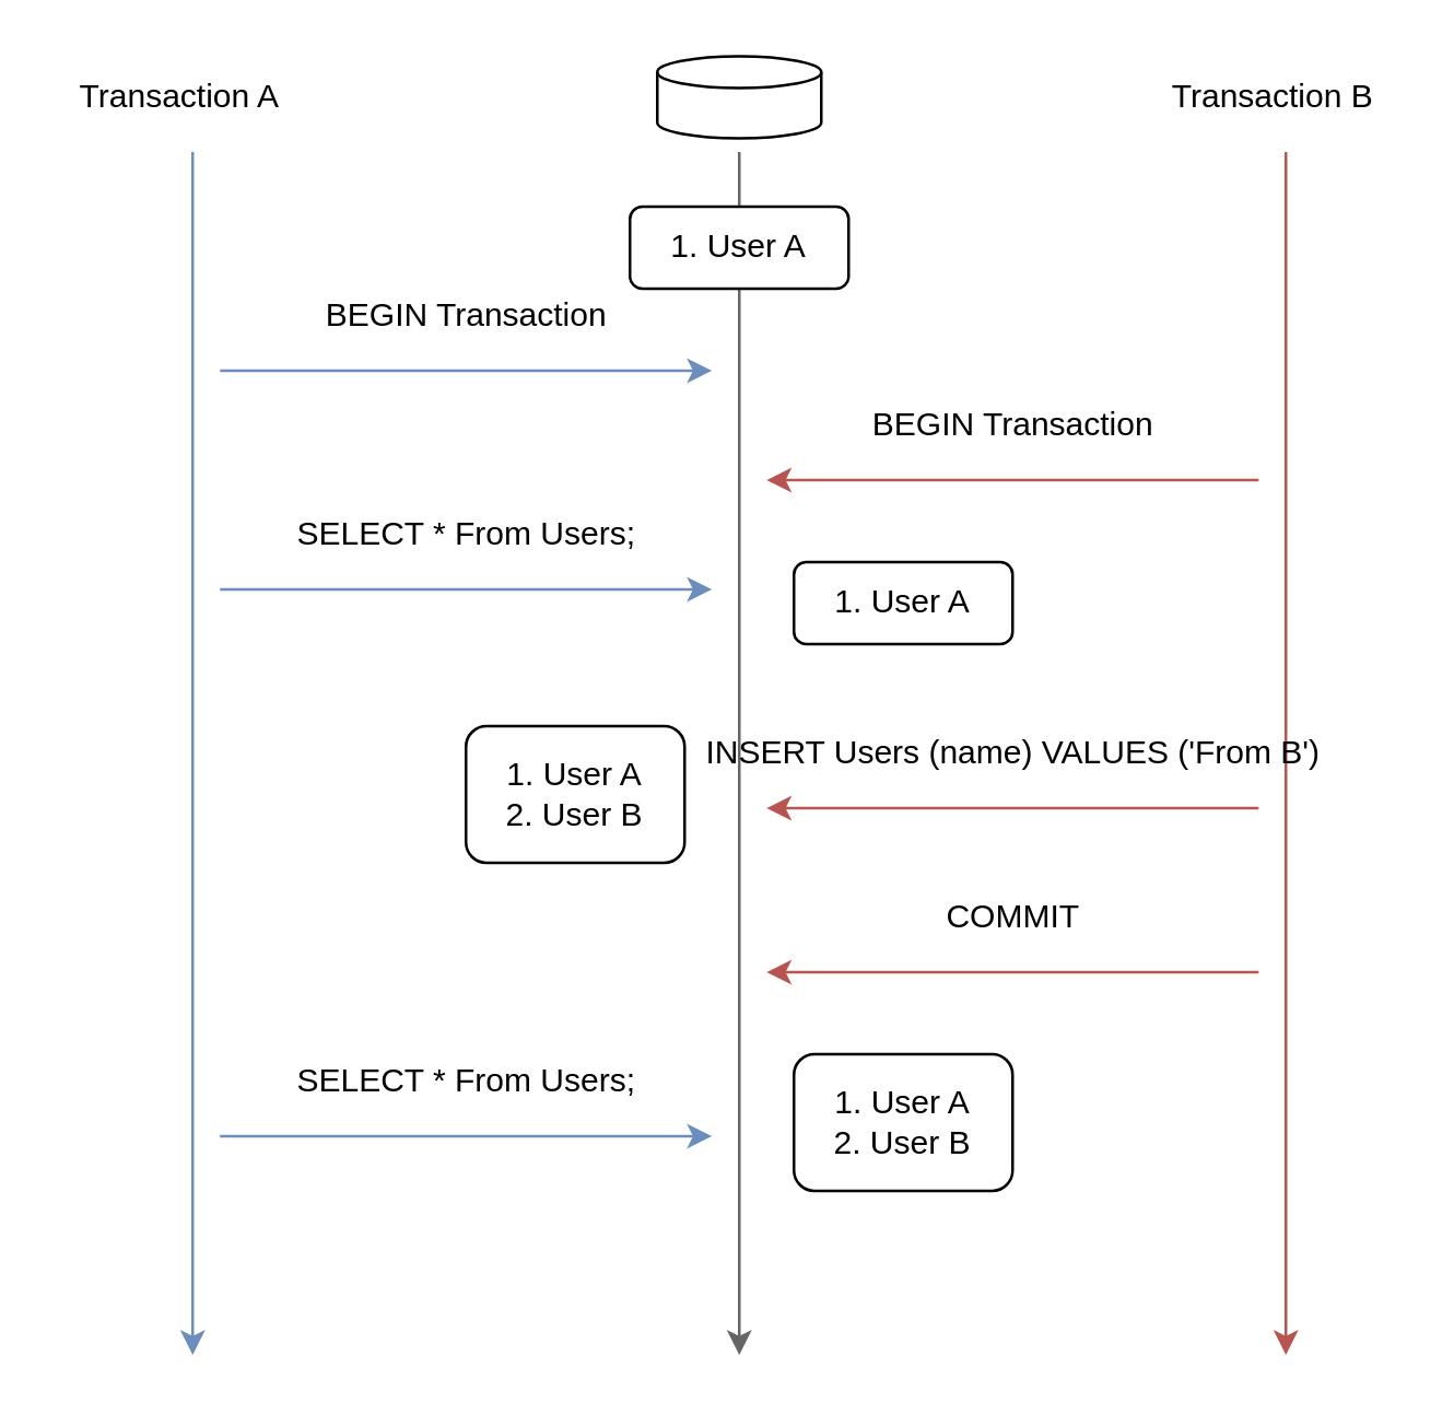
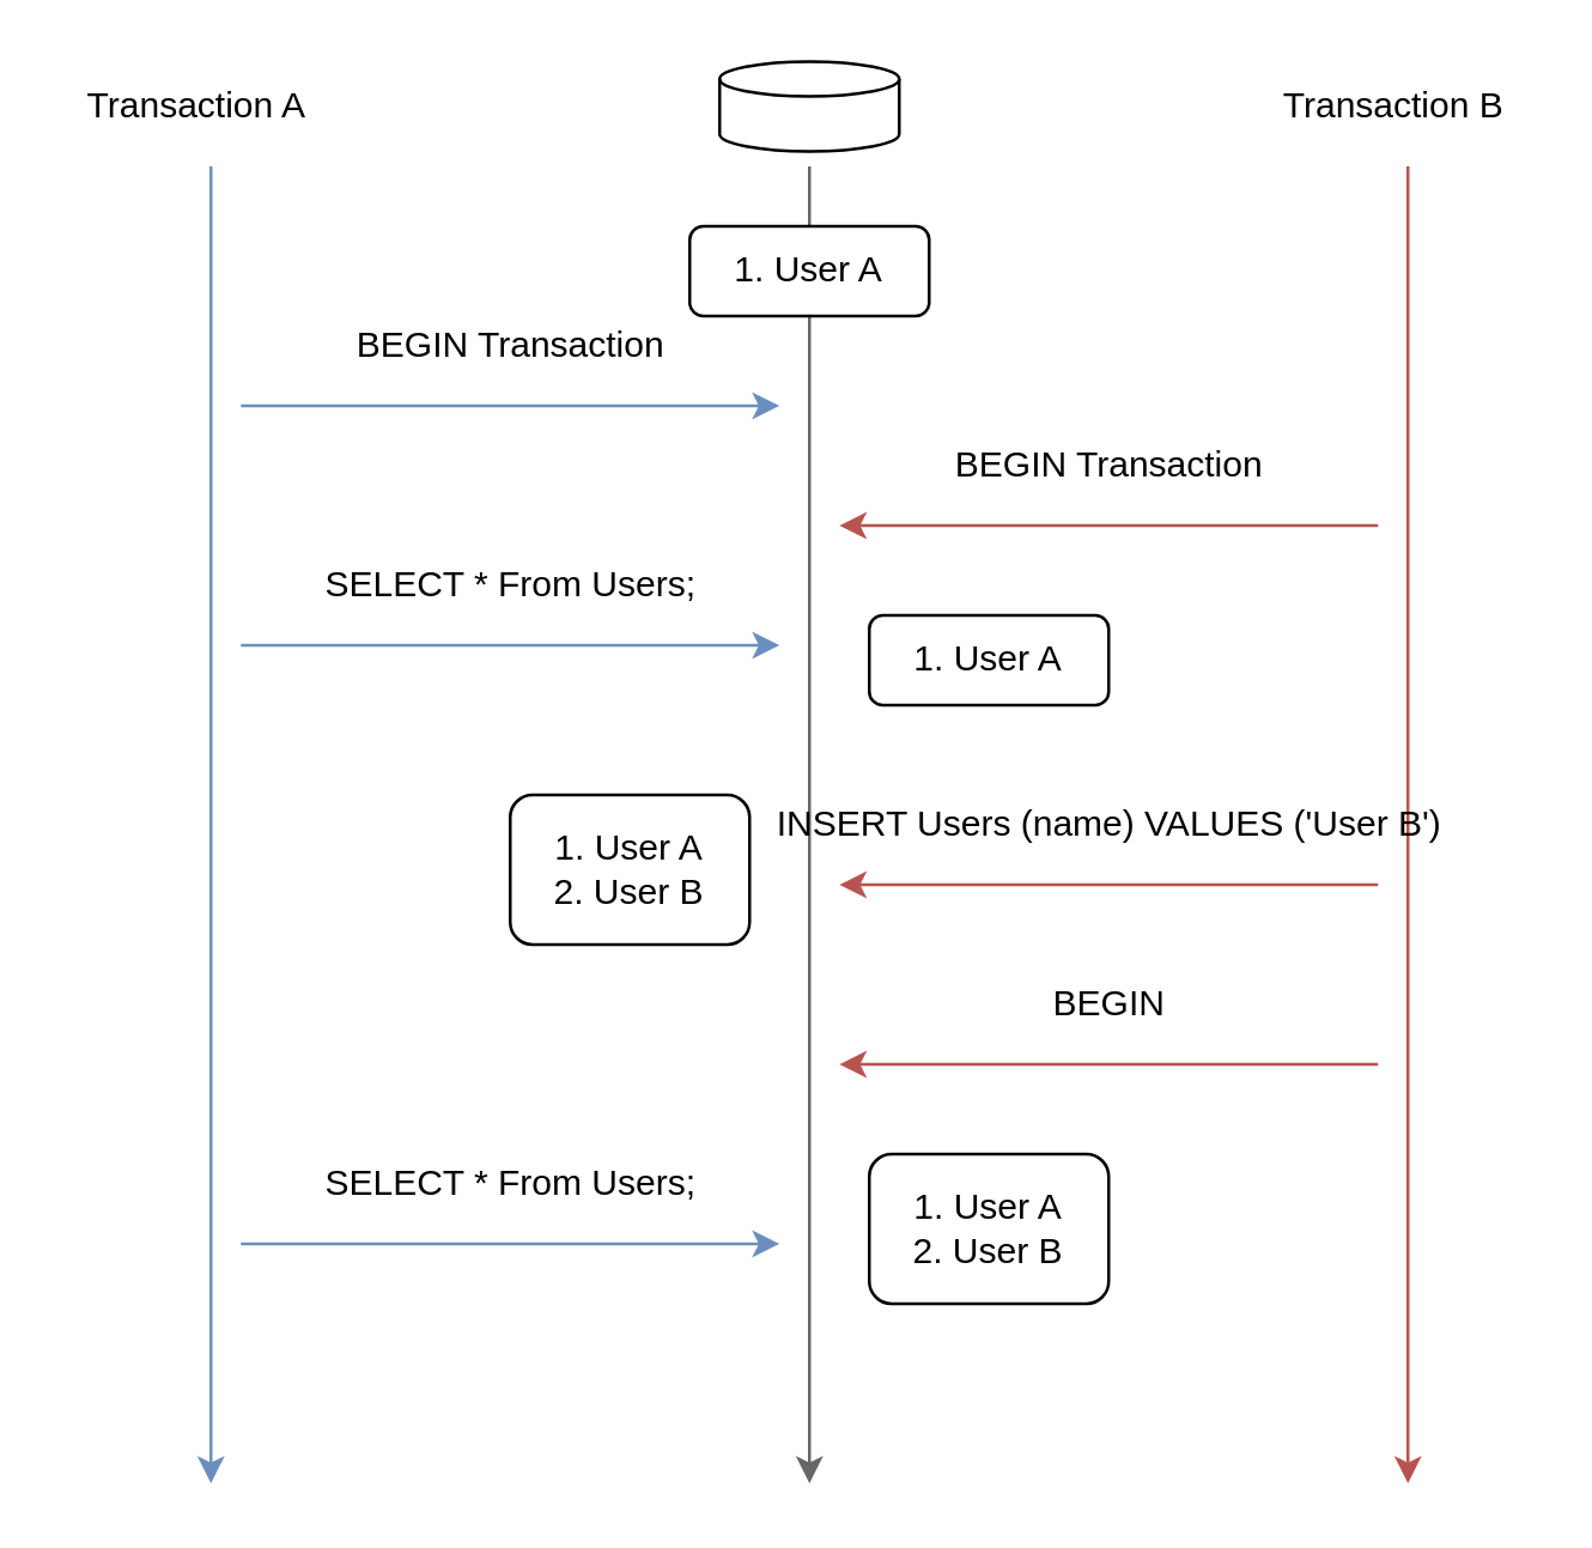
- <mxCell id="16" value="INSERT Users (name) VALUES ('From B')" style="text;html=1;align=center;verticalAlign=middle;resizable=0;points=[];autosize=1;fontColor=#000000;" parent="1" vertex="1"><mxGeometry x="250" y="265" width="240" height="20" as="geometry" /></mxCell>
+ <mxCell id="16" value="INSERT Users (name) VALUES ('User B')" style="text;html=1;align=center;verticalAlign=middle;resizable=0;points=[];autosize=1;fontColor=#000000;" parent="1" vertex="1"><mxGeometry x="250" y="265" width="240" height="20" as="geometry" /></mxCell>
- <mxCell id="20" value="COMMIT" style="text;html=1;align=center;verticalAlign=middle;resizable=0;points=[];autosize=1;fontColor=#000000;" parent="1" vertex="1"><mxGeometry x="340" y="325" width="60" height="20" as="geometry" /></mxCell>
+ <mxCell id="20" value="BEGIN" style="text;html=1;align=center;verticalAlign=middle;resizable=0;points=[];autosize=1;fontColor=#000000;" parent="1" vertex="1"><mxGeometry x="340" y="325" width="60" height="20" as="geometry" /></mxCell>
